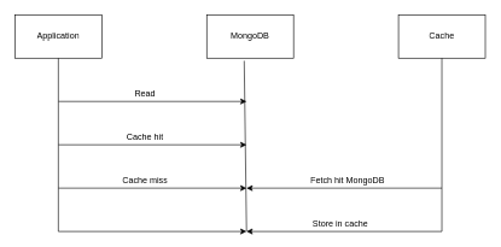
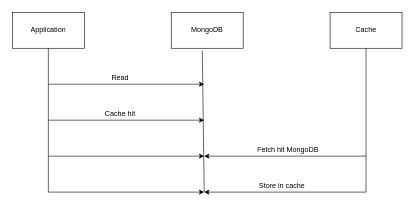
- <mxCell id="17" value="Cache miss" style="text;html=1;strokeColor=none;fillColor=none;align=center;verticalAlign=middle;whiteSpace=wrap;overflow=hidden;" vertex="1" parent="1"><mxGeometry x="160" y="240" width="80" height="20" as="geometry" /></mxCell>
